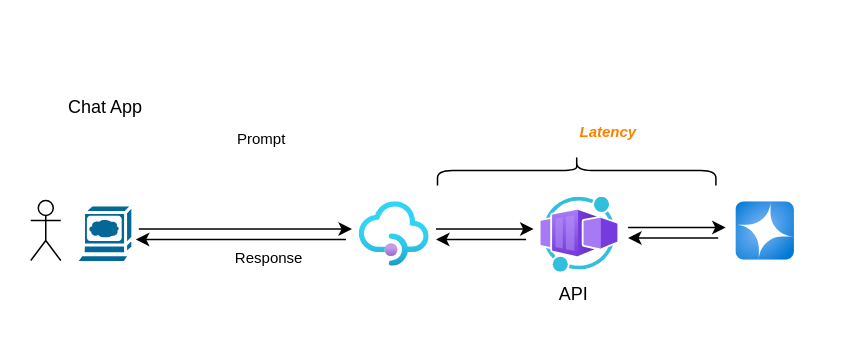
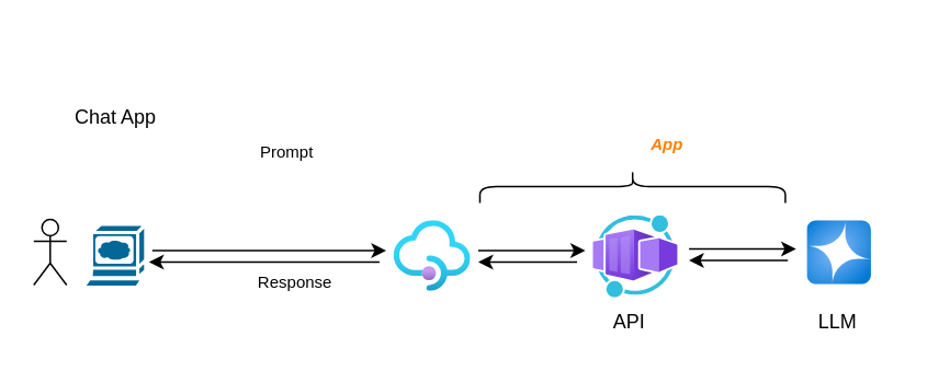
- <mxCell id="11" value="Latency" style="text;html=1;align=center;verticalAlign=middle;whiteSpace=wrap;rounded=0;fontSize=10;fontColor=#FF8000;fontStyle=3" vertex="1" parent="1"><mxGeometry x="380" y="75.5" width="50" height="23" as="geometry" /></mxCell>
+ <mxCell id="11" value="App" style="text;html=1;align=center;verticalAlign=middle;whiteSpace=wrap;rounded=0;fontSize=10;fontColor=#FF8000;fontStyle=3" vertex="1" parent="1"><mxGeometry x="380" y="75.5" width="50" height="23" as="geometry" /></mxCell>
+ <mxCell id="6" value="LLM" style="text;html=1;align=center;verticalAlign=middle;whiteSpace=wrap;rounded=0;" vertex="1" parent="1"><mxGeometry x="462" y="181" width="93" height="30" as="geometry" /></mxCell>
